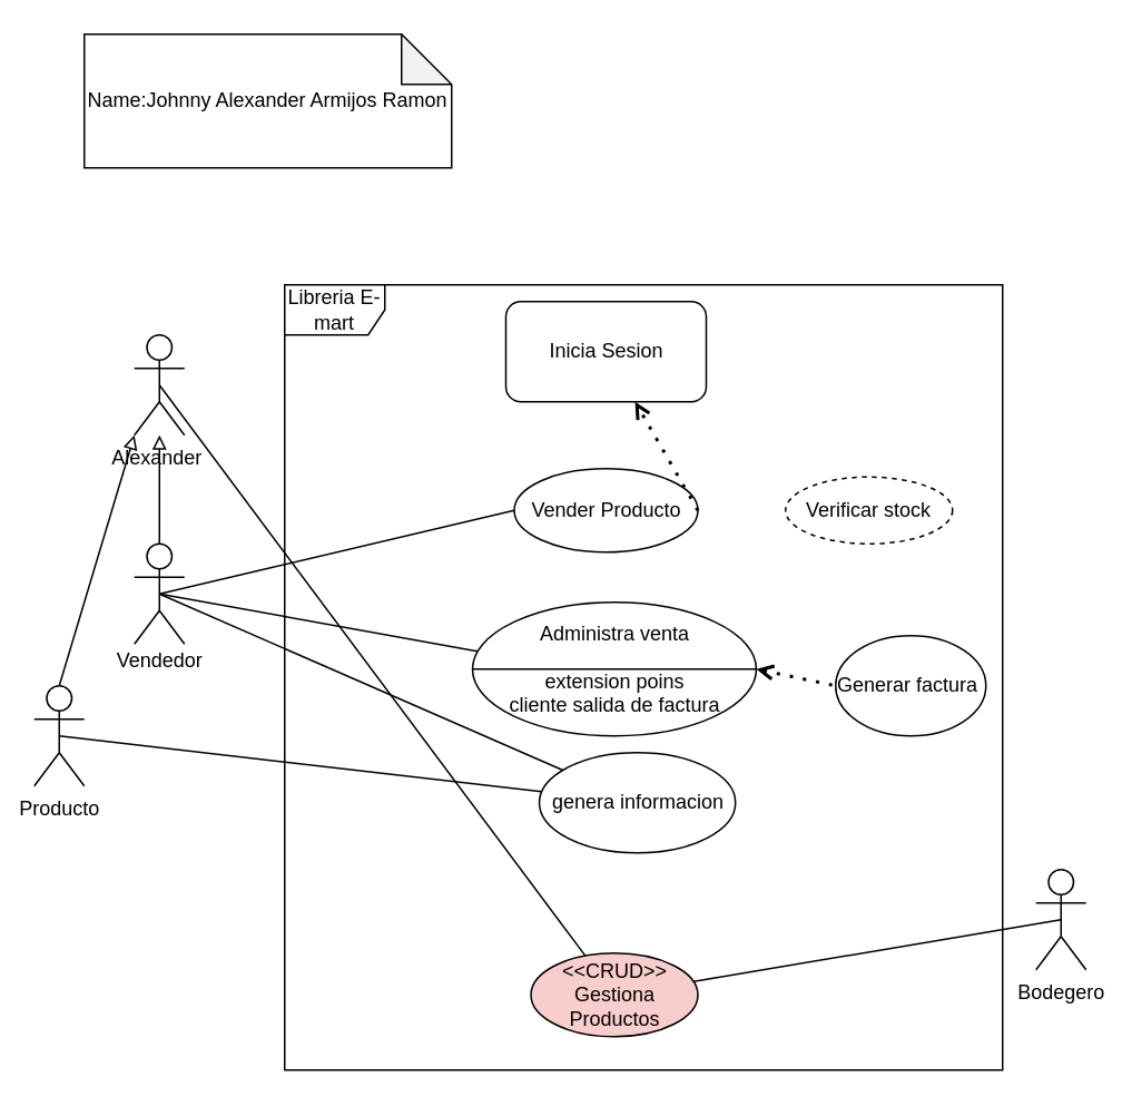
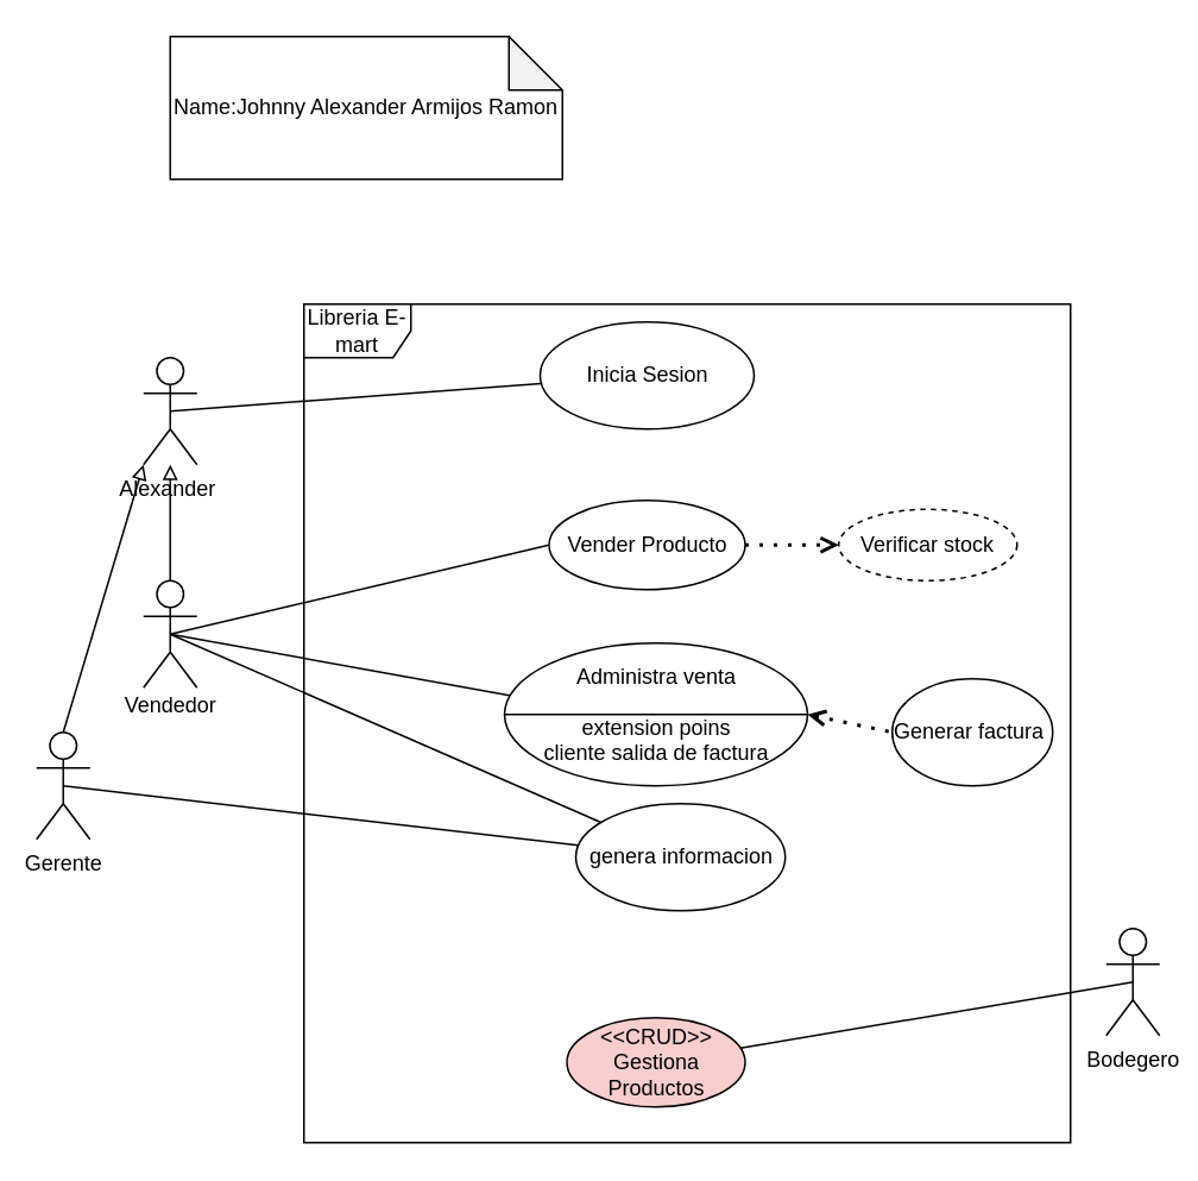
- <mxCell id="25" value="Name:Johnny Alexander Armijos Ramon" style="shape=note;whiteSpace=wrap;html=1;backgroundOutline=1;darkOpacity=0.05;" vertex="1" parent="1"><mxGeometry x="50" y="20" width="220" height="80" as="geometry" /></mxCell>
+ <mxCell id="25" value="Name:Johnny Alexander Armijos Ramon" style="shape=note;whiteSpace=wrap;html=1;backgroundOutline=1;darkOpacity=0.05;" vertex="1" parent="1"><mxGeometry x="95" y="20" width="220" height="80" as="geometry" /></mxCell>
- <mxCell id="3" value="Inicia Sesion" style="whiteSpace=wrap;html=1;rounded=1;" vertex="1" parent="1"><mxGeometry x="302.5" y="180" width="120" height="60" as="geometry" /></mxCell>
+ <mxCell id="3" value="Inicia Sesion" style="ellipse;whiteSpace=wrap;html=1;" vertex="1" parent="1"><mxGeometry x="302.5" y="180" width="120" height="60" as="geometry" /></mxCell>
- <mxCell id="19" value="" style="endArrow=open;dashed=1;html=1;dashPattern=1 3;strokeWidth=2;rounded=0;exitX=1;exitY=0.5;exitDx=0;exitDy=0;endFill=0;" edge="1" parent="1" source="6" target="3"><mxGeometry width="50" height="50" relative="1" as="geometry"><mxPoint x="420" y="340" as="sourcePoint" /><mxPoint x="470" y="290" as="targetPoint" /></mxGeometry></mxCell>
+ <mxCell id="19" value="" style="endArrow=open;dashed=1;html=1;dashPattern=1 3;strokeWidth=2;rounded=0;exitX=1;exitY=0.5;exitDx=0;exitDy=0;entryX=0;entryY=0.5;entryDx=0;entryDy=0;endFill=0;" edge="1" parent="1" source="6" target="4"><mxGeometry width="50" height="50" relative="1" as="geometry"><mxPoint x="420" y="340" as="sourcePoint" /><mxPoint x="470" y="290" as="targetPoint" /></mxGeometry></mxCell>
- <mxCell id="7" value="Producto" style="shape=umlActor;verticalLabelPosition=bottom;verticalAlign=top;html=1;" vertex="1" parent="1"><mxGeometry x="20" y="410" width="30" height="60" as="geometry" /></mxCell>
+ <mxCell id="7" value="Gerente" style="shape=umlActor;verticalLabelPosition=bottom;verticalAlign=top;html=1;" vertex="1" parent="1"><mxGeometry x="20" y="410" width="30" height="60" as="geometry" /></mxCell>
- <mxCell id="23" value="" style="endArrow=none;html=1;rounded=0;exitX=0.5;exitY=0.5;exitDx=0;exitDy=0;exitPerimeter=0;" edge="1" parent="1" source="22" target="17"><mxGeometry width="50" height="50" relative="1" as="geometry"><mxPoint x="230" y="280" as="sourcePoint" /><mxPoint x="280" y="230" as="targetPoint" /></mxGeometry></mxCell>
+ <mxCell id="23" value="" style="endArrow=none;html=1;rounded=0;exitX=0.5;exitY=0.5;exitDx=0;exitDy=0;exitPerimeter=0;" edge="1" parent="1" source="22" target="3"><mxGeometry width="50" height="50" relative="1" as="geometry"><mxPoint x="230" y="280" as="sourcePoint" /><mxPoint x="280" y="230" as="targetPoint" /></mxGeometry></mxCell>
